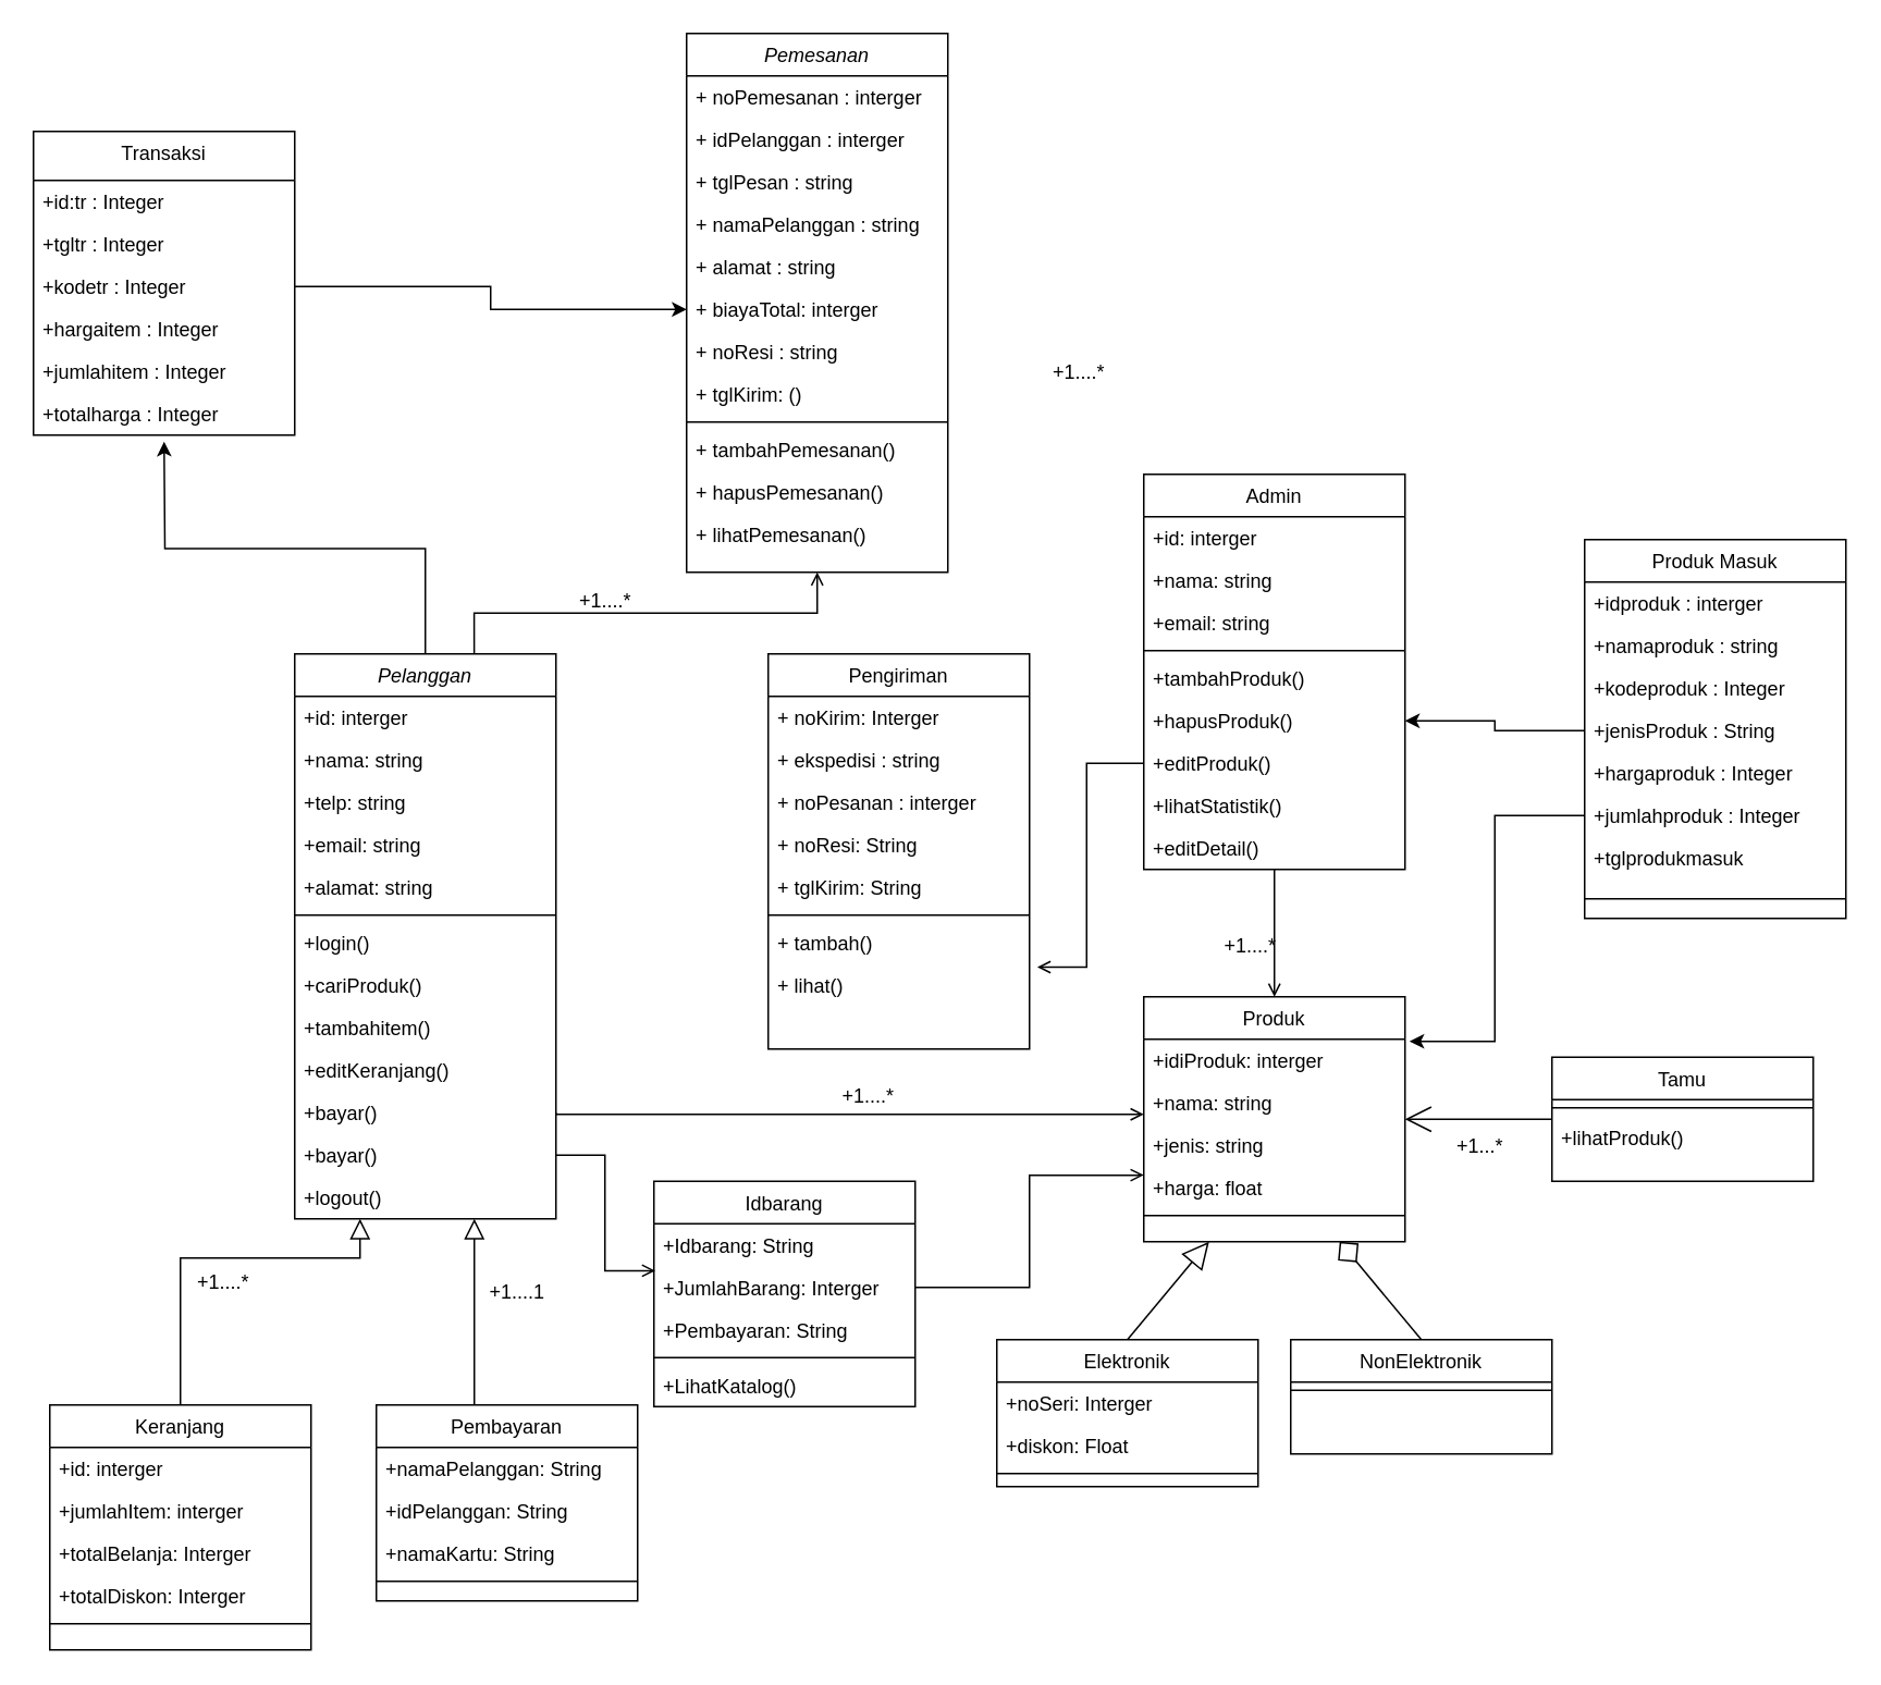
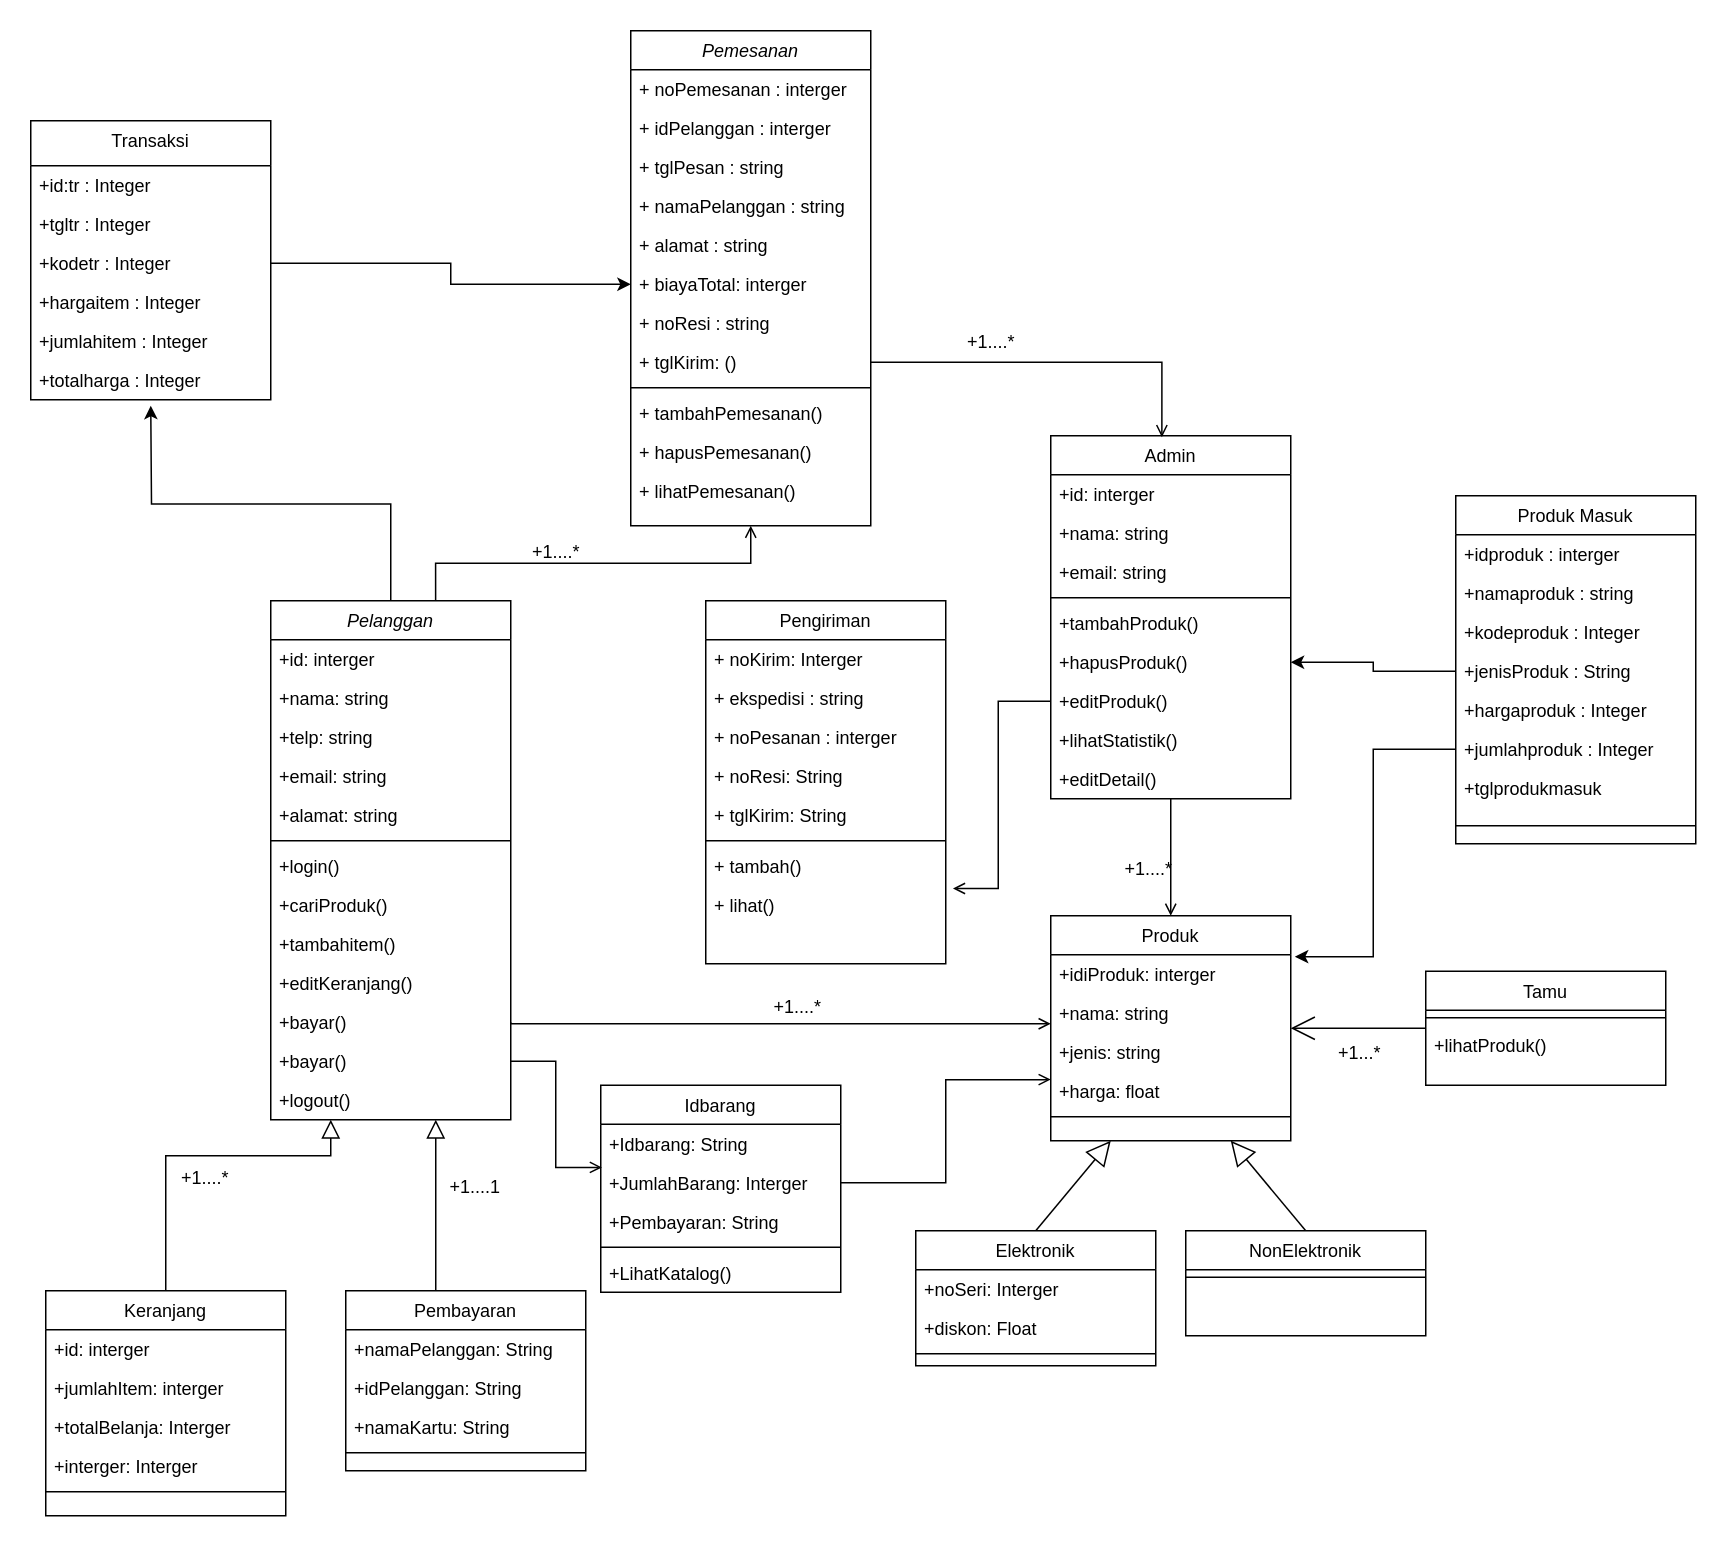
+ <mxCell id="80" style="edgeStyle=orthogonalEdgeStyle;rounded=0;orthogonalLoop=1;jettySize=auto;html=1;exitX=1;exitY=0.5;exitDx=0;exitDy=0;entryX=0.463;entryY=0.004;entryDx=0;entryDy=0;entryPerimeter=0;startArrow=none;startFill=0;endArrow=open;endFill=0;" parent="1" source="75" target="40" edge="1"><mxGeometry relative="1" as="geometry" /></mxCell>
- <mxCell id="55" style="rounded=0;orthogonalLoop=1;jettySize=auto;html=1;exitX=0.5;exitY=0;exitDx=0;exitDy=0;entryX=0.75;entryY=1;entryDx=0;entryDy=0;endSize=14;endArrow=diamond;endFill=0;" parent="1" source="56" target="30" edge="1"><mxGeometry relative="1" as="geometry" /></mxCell>
+ <mxCell id="55" style="rounded=0;orthogonalLoop=1;jettySize=auto;html=1;exitX=0.5;exitY=0;exitDx=0;exitDy=0;entryX=0.75;entryY=1;entryDx=0;entryDy=0;endSize=14;endArrow=block;endFill=0;" parent="1" source="56" target="30" edge="1"><mxGeometry relative="1" as="geometry" /></mxCell>
- <mxCell id="21" value="+totalDiskon: Interger" style="text;align=left;verticalAlign=top;spacingLeft=4;spacingRight=4;overflow=hidden;rotatable=0;points=[[0,0.5],[1,0.5]];portConstraint=eastwest;" parent="17" vertex="1"><mxGeometry y="104" width="160" height="26" as="geometry" /></mxCell>
+ <mxCell id="21" value="+interger: Interger" style="text;align=left;verticalAlign=top;spacingLeft=4;spacingRight=4;overflow=hidden;rotatable=0;points=[[0,0.5],[1,0.5]];portConstraint=eastwest;" parent="17" vertex="1"><mxGeometry y="104" width="160" height="26" as="geometry" /></mxCell>
